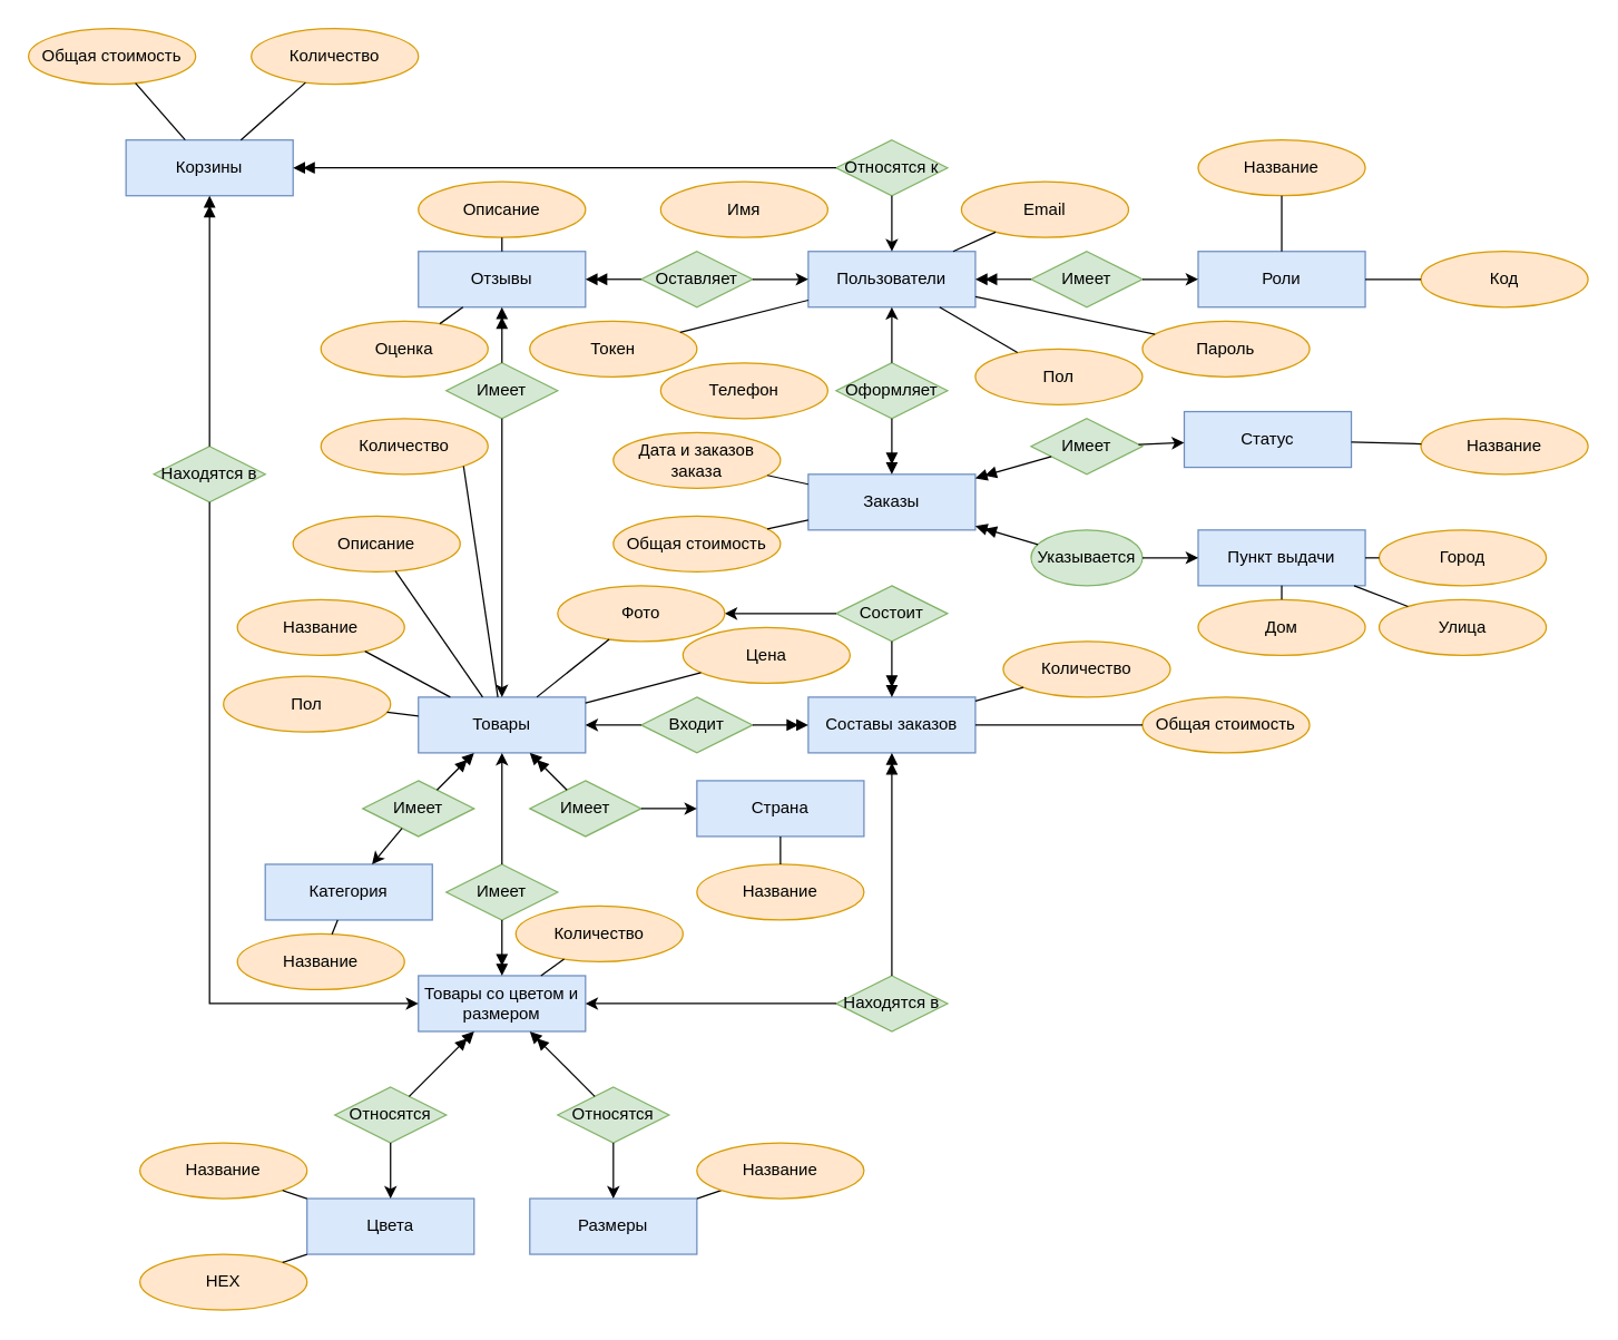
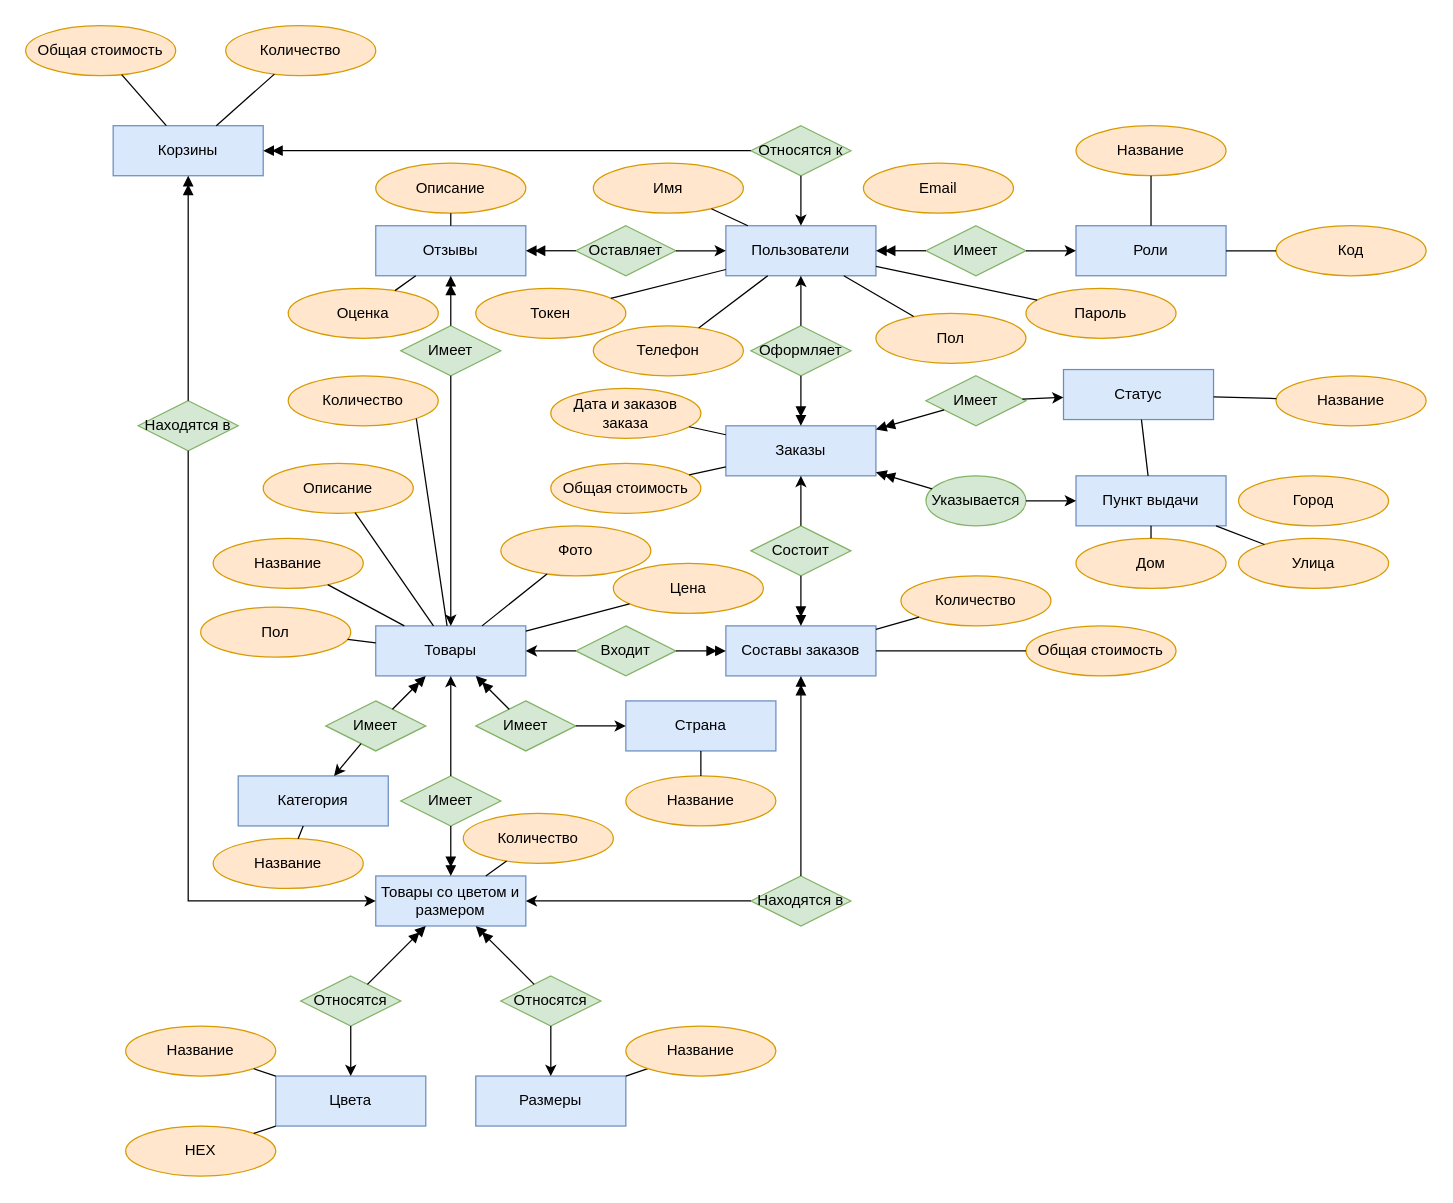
+ <mxCell id="62" value="" style="endArrow=none;html=1;rounded=0;" parent="1" source="60" target="2" edge="1"><mxGeometry width="50" height="50" relative="1" as="geometry"><mxPoint x="480" y="80" as="sourcePoint" /><mxPoint x="530" y="30" as="targetPoint" /></mxGeometry></mxCell>
- <mxCell id="63" value="" style="endArrow=none;html=1;rounded=0;" parent="1" source="2" target="59" edge="1"><mxGeometry width="50" height="50" relative="1" as="geometry"><mxPoint x="578" y="176" as="sourcePoint" /><mxPoint x="608" y="190" as="targetPoint" /></mxGeometry></mxCell>
+ <mxCell id="63" value="" style="endArrow=none;html=1;rounded=0;" parent="1" source="2" target="61" edge="1"><mxGeometry width="50" height="50" relative="1" as="geometry"><mxPoint x="578" y="176" as="sourcePoint" /><mxPoint x="608" y="190" as="targetPoint" /></mxGeometry></mxCell>
- <mxCell id="55" value="" style="endArrow=none;html=1;rounded=0;" parent="1" source="11" target="50" edge="1"><mxGeometry width="50" height="50" relative="1" as="geometry"><mxPoint x="990" y="330" as="sourcePoint" /><mxPoint x="1030" y="330" as="targetPoint" /></mxGeometry></mxCell>
+ <mxCell id="55" value="" style="endArrow=none;html=1;rounded=0;" parent="1" source="11" target="10" edge="1"><mxGeometry width="50" height="50" relative="1" as="geometry"><mxPoint x="990" y="330" as="sourcePoint" /><mxPoint x="1030" y="330" as="targetPoint" /></mxGeometry></mxCell>
- <mxCell id="28" value="" style="endArrow=classic;html=1;rounded=0;" parent="1" source="22" target="77" edge="1"><mxGeometry width="50" height="50" relative="1" as="geometry"><mxPoint x="740" y="460" as="sourcePoint" /><mxPoint x="790" y="410" as="targetPoint" /></mxGeometry></mxCell>
+ <mxCell id="28" value="" style="endArrow=classic;html=1;rounded=0;" parent="1" source="22" target="9" edge="1"><mxGeometry width="50" height="50" relative="1" as="geometry"><mxPoint x="740" y="460" as="sourcePoint" /><mxPoint x="790" y="410" as="targetPoint" /></mxGeometry></mxCell>
